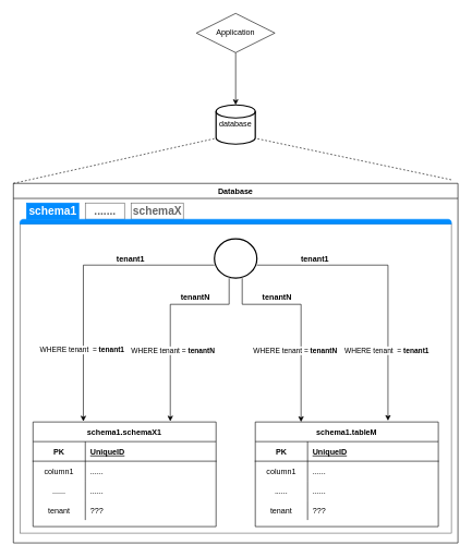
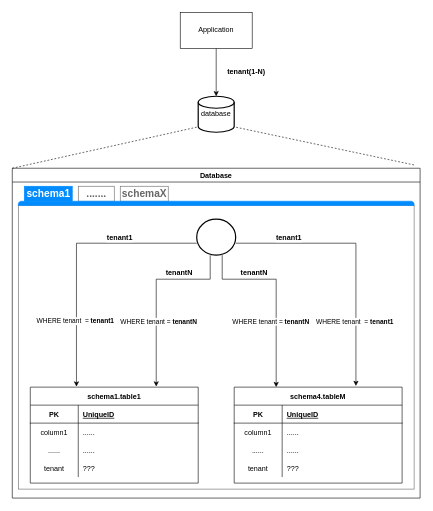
- <mxCell id="3" value="&lt;div&gt;Application&lt;/div&gt;" style="rhombus;whiteSpace=wrap;html=1;" parent="1" vertex="1"><mxGeometry x="300" y="20" width="120" height="60" as="geometry" /></mxCell>
+ <mxCell id="3" value="&lt;div&gt;Application&lt;/div&gt;" style="rounded=0;whiteSpace=wrap;html=1;" parent="1" vertex="1"><mxGeometry x="300" y="20" width="120" height="60" as="geometry" /></mxCell>
+ <mxCell id="8" value="&lt;b&gt;tenant(1-N)&lt;/b&gt;" style="text;html=1;align=center;verticalAlign=middle;resizable=0;points=[];autosize=1;" vertex="1" parent="1"><mxGeometry x="370" y="110" width="80" height="20" as="geometry" /></mxCell>
- <mxCell id="14" value="schema1.schemaX1" style="shape=table;startSize=30;container=1;collapsible=1;childLayout=tableLayout;fixedRows=1;rowLines=0;fontStyle=1;align=center;resizeLast=1;labelBackgroundColor=none;" vertex="1" parent="1"><mxGeometry x="50" y="645" width="280" height="160" as="geometry" /></mxCell>
+ <mxCell id="14" value="schema1.table1" style="shape=table;startSize=30;container=1;collapsible=1;childLayout=tableLayout;fixedRows=1;rowLines=0;fontStyle=1;align=center;resizeLast=1;labelBackgroundColor=none;" vertex="1" parent="1"><mxGeometry x="50" y="645" width="280" height="160" as="geometry" /></mxCell>
- <mxCell id="35" value="schema1.tableM" style="shape=table;startSize=30;container=1;collapsible=1;childLayout=tableLayout;fixedRows=1;rowLines=0;fontStyle=1;align=center;resizeLast=1;labelBackgroundColor=none;" vertex="1" parent="1"><mxGeometry x="390" y="645" width="280" height="160" as="geometry" /></mxCell>
+ <mxCell id="35" value="schema4.tableM" style="shape=table;startSize=30;container=1;collapsible=1;childLayout=tableLayout;fixedRows=1;rowLines=0;fontStyle=1;align=center;resizeLast=1;labelBackgroundColor=none;" vertex="1" parent="1"><mxGeometry x="390" y="645" width="280" height="160" as="geometry" /></mxCell>
